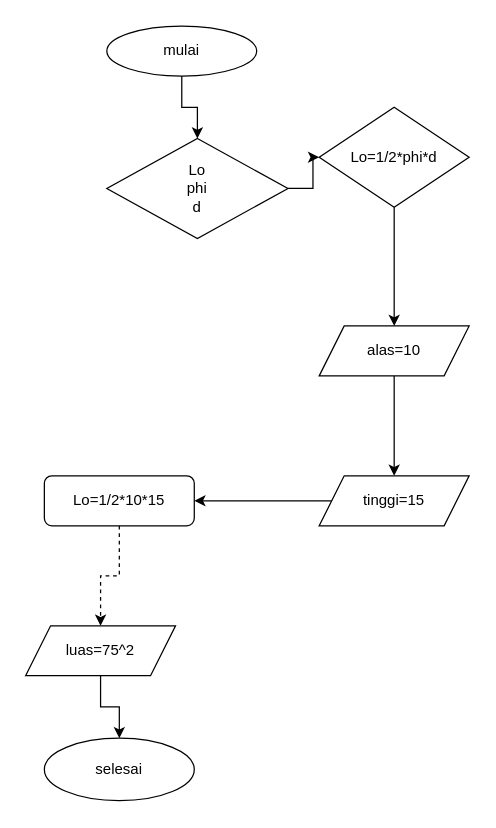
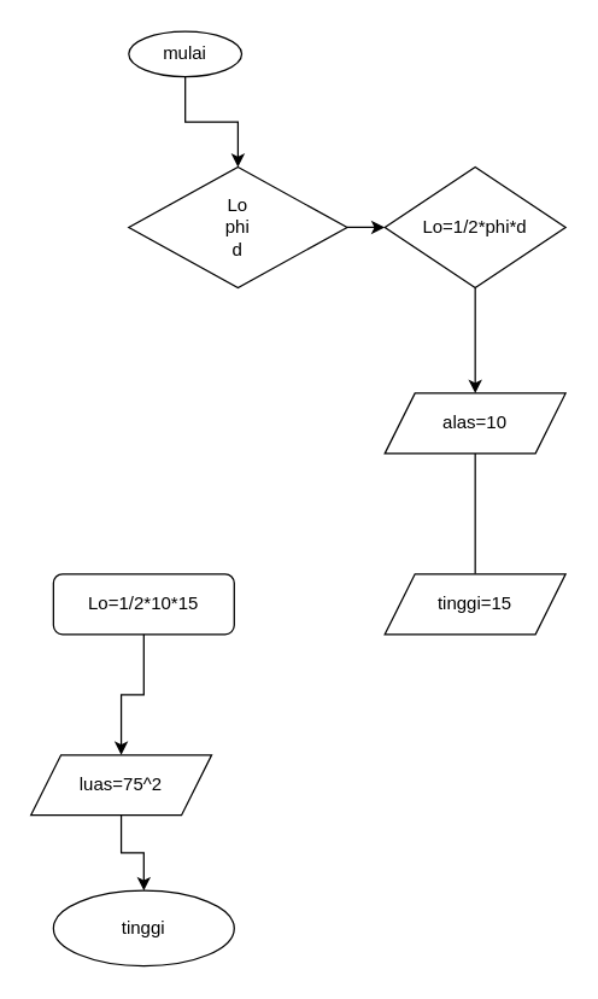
- <mxCell id="3" value="mulai" style="ellipse;whiteSpace=wrap;html=1;" vertex="1" parent="1"><mxGeometry x="85" y="20" width="120" height="40" as="geometry" /></mxCell>
+ <mxCell id="3" value="mulai" style="ellipse;whiteSpace=wrap;html=1;" vertex="1" parent="1"><mxGeometry x="85" y="20" width="75" height="30" as="geometry" /></mxCell>
- <mxCell id="7" value="Lo=1/2*phi*d" style="rhombus;whiteSpace=wrap;html=1;" vertex="1" parent="1"><mxGeometry x="255" y="85" width="120" height="80" as="geometry" /></mxCell>
+ <mxCell id="7" value="Lo=1/2*phi*d" style="rhombus;whiteSpace=wrap;html=1;" vertex="1" parent="1"><mxGeometry x="255" y="110" width="120" height="80" as="geometry" /></mxCell>
- <mxCell id="8" value="" style="edgeStyle=orthogonalEdgeStyle;rounded=0;orthogonalLoop=1;jettySize=auto;html=1;" edge="1" parent="1" source="9" target="11"><mxGeometry relative="1" as="geometry" /></mxCell>
+ <mxCell id="8" value="" style="edgeStyle=orthogonalEdgeStyle;rounded=0;orthogonalLoop=1;jettySize=auto;html=1;endArrow=none;" edge="1" parent="1" source="9" target="11"><mxGeometry relative="1" as="geometry" /></mxCell>
- <mxCell id="10" value="" style="edgeStyle=orthogonalEdgeStyle;rounded=0;orthogonalLoop=1;jettySize=auto;html=1;" edge="1" parent="1" source="11" target="14"><mxGeometry relative="1" as="geometry" /></mxCell>
- <mxCell id="13" value="" style="edgeStyle=orthogonalEdgeStyle;rounded=0;orthogonalLoop=1;jettySize=auto;html=1;dashed=1;" edge="1" parent="1" source="14" target="16"><mxGeometry relative="1" as="geometry" /></mxCell>
+ <mxCell id="13" value="" style="edgeStyle=orthogonalEdgeStyle;rounded=0;orthogonalLoop=1;jettySize=auto;html=1;" edge="1" parent="1" source="14" target="16"><mxGeometry relative="1" as="geometry" /></mxCell>
- <mxCell id="12" value="selesai" style="ellipse;whiteSpace=wrap;html=1;" vertex="1" parent="1"><mxGeometry x="35" y="590" width="120" height="50" as="geometry" /></mxCell>
+ <mxCell id="12" value="tinggi" style="ellipse;whiteSpace=wrap;html=1;" vertex="1" parent="1"><mxGeometry x="35" y="590" width="120" height="50" as="geometry" /></mxCell>
